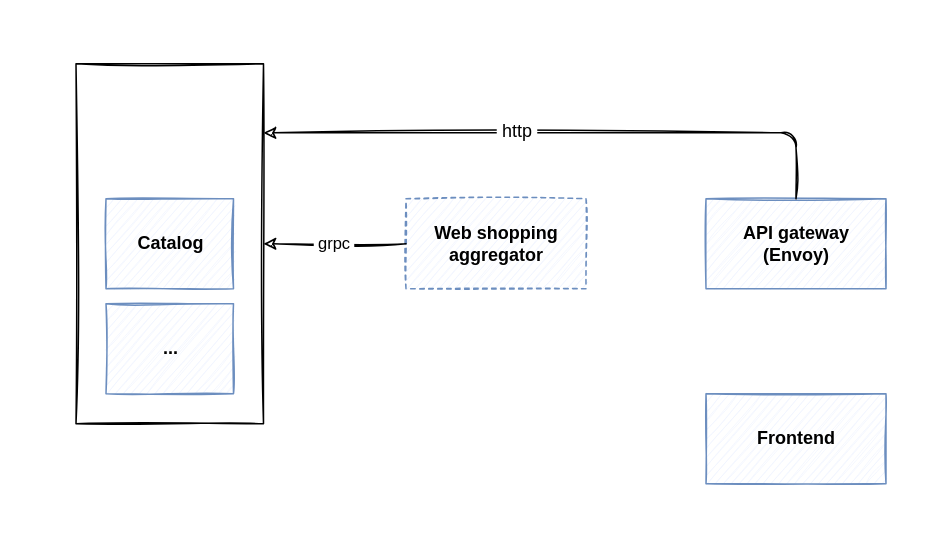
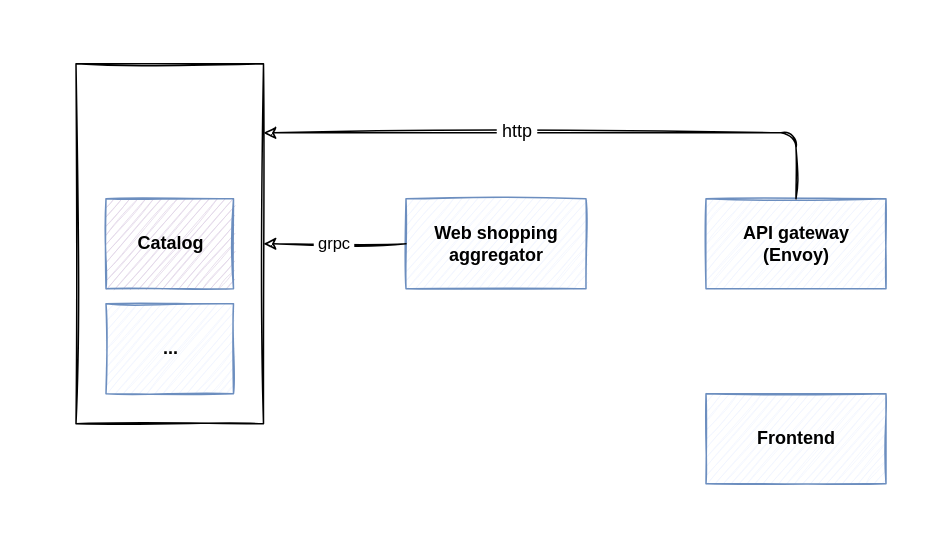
- <mxCell id="5" value="Catalog" style="html=1;sketch=1;strokeColor=#6c8ebf;fontStyle=1;labelBackgroundColor=none;fillColor=#F0F4FF;" parent="1" vertex="1"><mxGeometry x="70" y="132" width="85" height="60" as="geometry" /></mxCell>
+ <mxCell id="5" value="Catalog" style="html=1;sketch=1;strokeColor=#6c8ebf;fontStyle=1;labelBackgroundColor=none;fillColor=#e1d5e7;" parent="1" vertex="1"><mxGeometry x="70" y="132" width="85" height="60" as="geometry" /></mxCell>
- <mxCell id="7" value="Web shopping &lt;br&gt;aggregator" style="html=1;sketch=1;strokeColor=#6c8ebf;fontStyle=1;labelBackgroundColor=none;fillColor=#F0F4FF;dashed=1;" parent="1" vertex="1"><mxGeometry x="270" y="132" width="120" height="60" as="geometry" /></mxCell>
+ <mxCell id="7" value="Web shopping &lt;br&gt;aggregator" style="html=1;sketch=1;strokeColor=#6c8ebf;fontStyle=1;labelBackgroundColor=none;fillColor=#F0F4FF;" parent="1" vertex="1"><mxGeometry x="270" y="132" width="120" height="60" as="geometry" /></mxCell>
